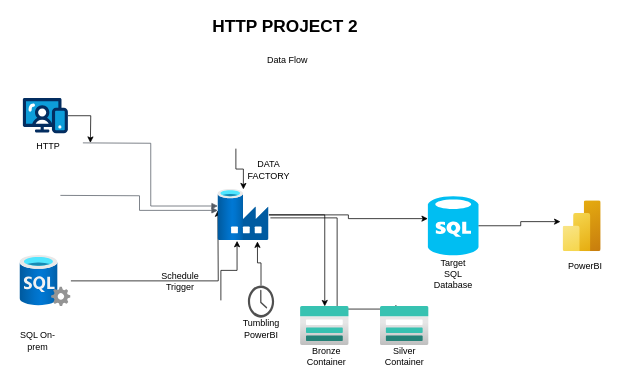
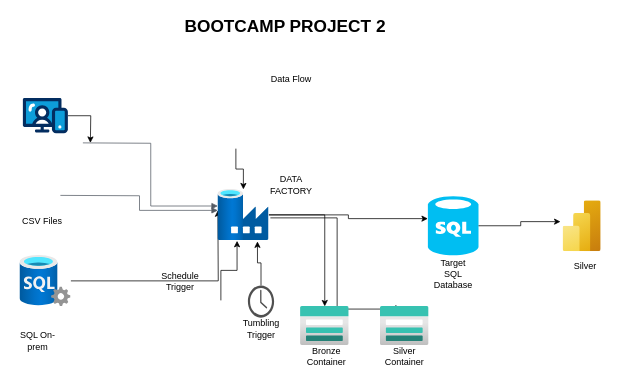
- <mxCell id="31" value="&lt;b&gt;&lt;font style=&quot;font-size: 23px;&quot;&gt;HTTP PROJECT 2&lt;/font&gt;&lt;/b&gt;" style="text;html=1;align=center;verticalAlign=middle;whiteSpace=wrap;rounded=0;" vertex="1" parent="1"><mxGeometry x="150" y="20" width="460" height="30" as="geometry" /></mxCell>
+ <mxCell id="31" value="&lt;b&gt;&lt;font style=&quot;font-size: 23px;&quot;&gt;BOOTCAMP PROJECT 2&lt;/font&gt;&lt;/b&gt;" style="text;html=1;align=center;verticalAlign=middle;whiteSpace=wrap;rounded=0;" vertex="1" parent="1"><mxGeometry x="150" y="20" width="460" height="30" as="geometry" /></mxCell>
- <mxCell id="24" value="Data Flow" style="text;html=1;align=center;verticalAlign=middle;whiteSpace=wrap;rounded=0;" vertex="1" parent="1"><mxGeometry x="353" y="65" width="60" height="30" as="geometry" /></mxCell>
+ <mxCell id="24" value="Data Flow" style="text;html=1;align=center;verticalAlign=middle;whiteSpace=wrap;rounded=0;" vertex="1" parent="1"><mxGeometry x="358" width="60" height="30" as="geometry" y="90" /></mxCell>
- <mxCell id="21" value="HTTP" style="text;html=1;align=center;verticalAlign=middle;whiteSpace=wrap;rounded=0;" vertex="1" parent="1"><mxGeometry x="34" y="180" width="60" height="30" as="geometry" /></mxCell>
- <mxCell id="34" value="DATA FACTORY" style="text;html=1;align=center;verticalAlign=middle;whiteSpace=wrap;rounded=0;" vertex="1" parent="1"><mxGeometry x="328" y="211" width="60" height="30" as="geometry" /></mxCell>
+ <mxCell id="34" value="DATA FACTORY" style="text;html=1;align=center;verticalAlign=middle;whiteSpace=wrap;rounded=0;" vertex="1" parent="1"><mxGeometry x="358" y="231" width="60" height="30" as="geometry" /></mxCell>
+ <mxCell id="22" value="CSV Files" style="text;html=1;align=center;verticalAlign=middle;whiteSpace=wrap;rounded=0;" vertex="1" parent="1"><mxGeometry x="26" y="280" width="60" height="30" as="geometry" /></mxCell>
- <mxCell id="30" value="PowerBI" style="text;html=1;align=center;verticalAlign=middle;whiteSpace=wrap;rounded=0;" vertex="1" parent="1"><mxGeometry x="750" y="340" width="60" height="30" as="geometry" /></mxCell>
+ <mxCell id="30" value="Silver" style="text;html=1;align=center;verticalAlign=middle;whiteSpace=wrap;rounded=0;" vertex="1" parent="1"><mxGeometry x="750" y="340" width="60" height="30" as="geometry" /></mxCell>
- <mxCell id="26" value="Tumbling PowerBI" style="text;html=1;align=center;verticalAlign=middle;whiteSpace=wrap;rounded=0;" vertex="1" parent="1"><mxGeometry x="317.5" y="423" width="60" height="30" as="geometry" /></mxCell>
+ <mxCell id="26" value="Tumbling Trigger" style="text;html=1;align=center;verticalAlign=middle;whiteSpace=wrap;rounded=0;" vertex="1" parent="1"><mxGeometry x="317.5" y="423" width="60" height="30" as="geometry" /></mxCell>
